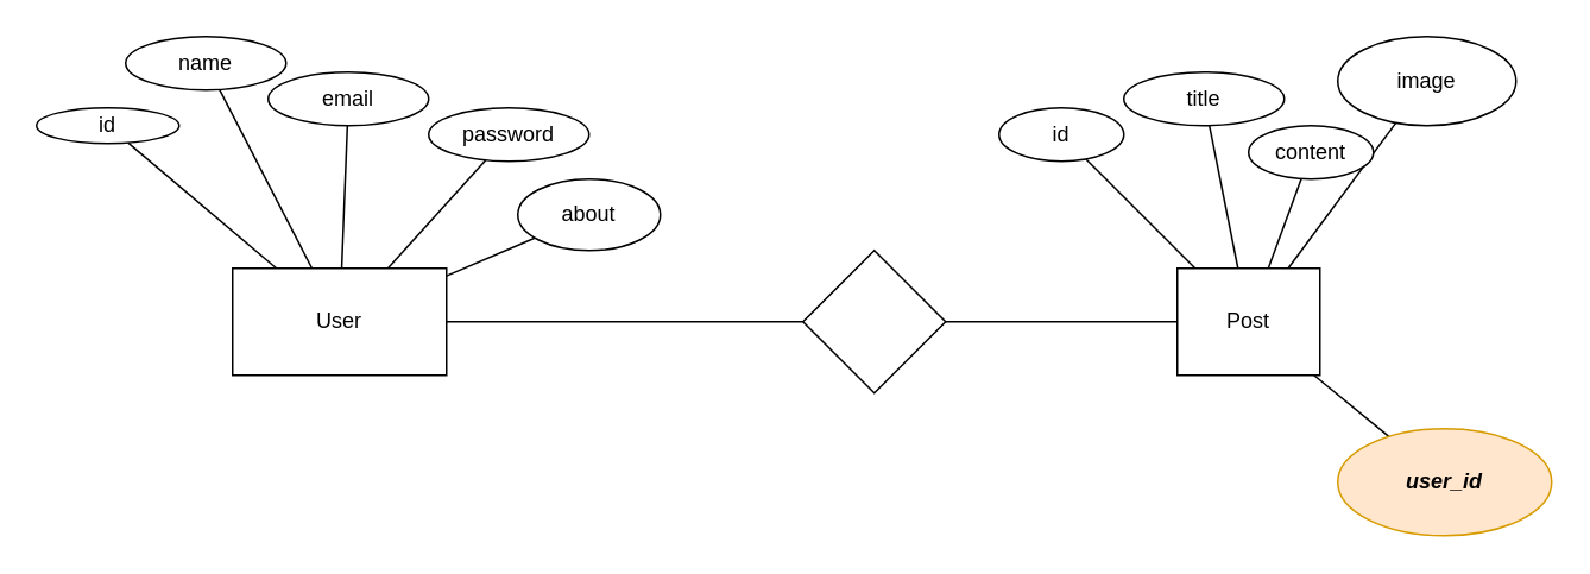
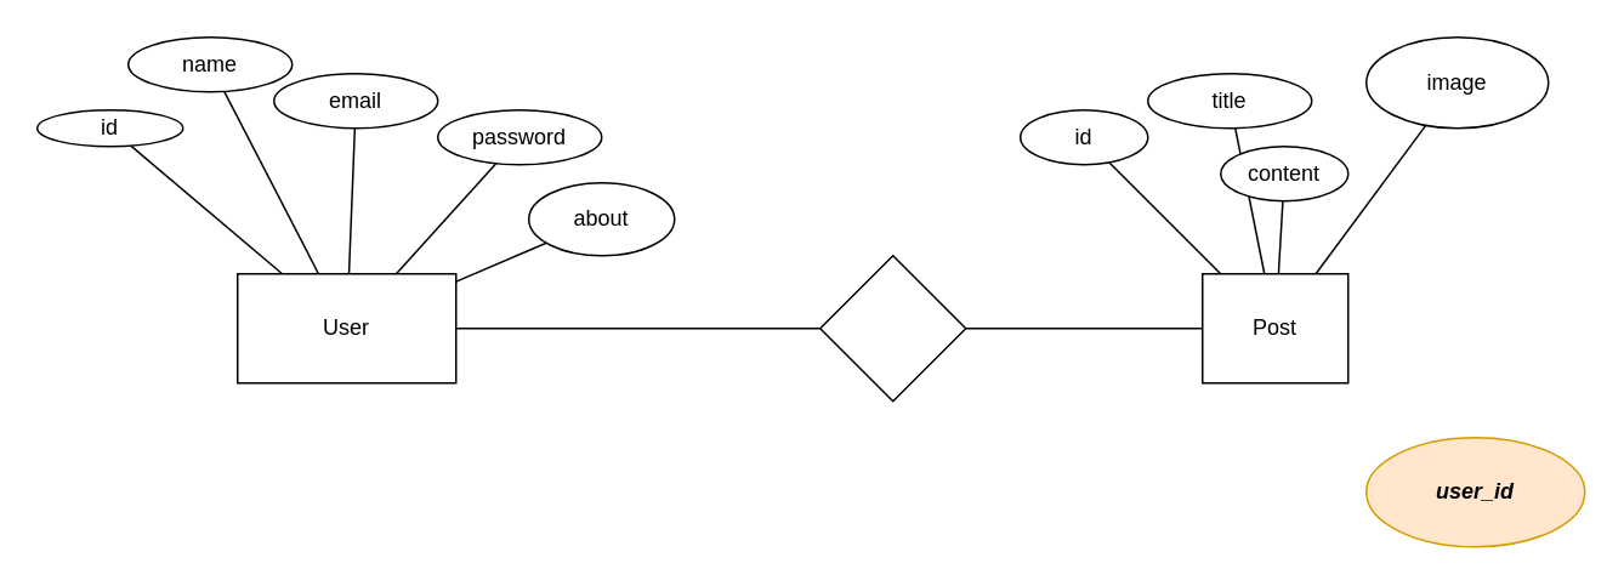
- <mxCell id="23" value="content" style="ellipse;whiteSpace=wrap;html=1;rounded=0;" vertex="1" parent="1"><mxGeometry x="700" y="70" width="70" height="30" as="geometry" /></mxCell>
+ <mxCell id="23" value="content" style="ellipse;whiteSpace=wrap;html=1;rounded=0;" vertex="1" parent="1"><mxGeometry x="670" y="80" width="70" height="30" as="geometry" /></mxCell>
- <mxCell id="19" value="" style="edgeStyle=none;rounded=1;orthogonalLoop=1;jettySize=auto;html=1;endArrow=none;endFill=0;strokeColor=default;" edge="1" parent="1" source="20" target="25"><mxGeometry relative="1" as="geometry" /></mxCell>
